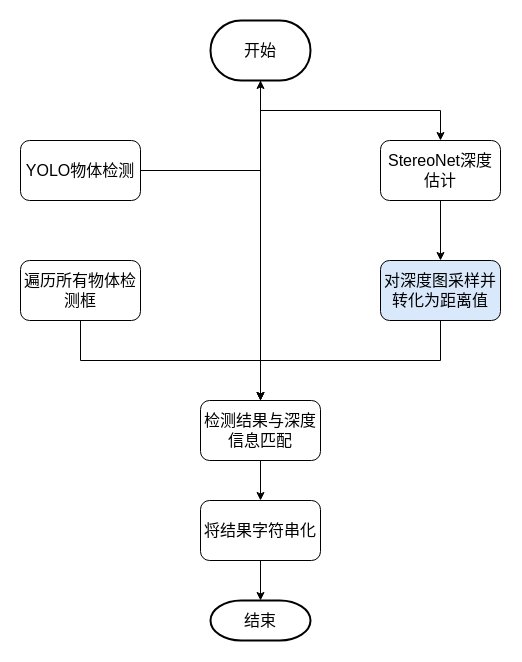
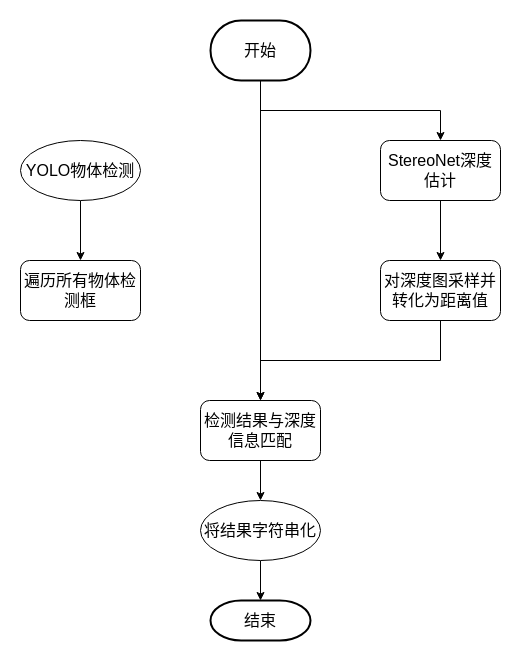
- <mxCell id="7" value="YOLO物体检测" style="rounded=1;whiteSpace=wrap;html=1;fontSize=16;" vertex="1" parent="1"><mxGeometry x="20" y="140" width="120" height="60" as="geometry" /></mxCell>
+ <mxCell id="7" value="YOLO物体检测" style="ellipse;whiteSpace=wrap;html=1;fontSize=16;" vertex="1" parent="1"><mxGeometry x="20" y="140" width="120" height="60" as="geometry" /></mxCell>
- <mxCell id="6" style="edgeStyle=orthogonalEdgeStyle;rounded=0;orthogonalLoop=1;jettySize=auto;html=1;fontSize=16;" edge="1" parent="1" source="7" target="4"><mxGeometry relative="1" as="geometry" /></mxCell>
+ <mxCell id="6" style="edgeStyle=orthogonalEdgeStyle;rounded=0;orthogonalLoop=1;jettySize=auto;html=1;entryX=0.5;entryY=0;entryDx=0;entryDy=0;fontSize=16;" edge="1" parent="1" source="7" target="11"><mxGeometry relative="1" as="geometry" /></mxCell>
- <mxCell id="13" value="对深度图采样并转化为距离值" style="rounded=1;whiteSpace=wrap;html=1;fontSize=16;fillColor=#dae8fc;" vertex="1" parent="1"><mxGeometry x="380" y="260" width="120" height="60" as="geometry" /></mxCell>
+ <mxCell id="13" value="对深度图采样并转化为距离值" style="rounded=1;whiteSpace=wrap;html=1;fontSize=16;" vertex="1" parent="1"><mxGeometry x="380" y="260" width="120" height="60" as="geometry" /></mxCell>
- <mxCell id="10" style="edgeStyle=orthogonalEdgeStyle;rounded=0;orthogonalLoop=1;jettySize=auto;html=1;entryX=0.5;entryY=0;entryDx=0;entryDy=0;fontSize=16;" edge="1" parent="1" source="11" target="15"><mxGeometry relative="1" as="geometry"><Array as="points"><mxPoint x="80" y="360" /><mxPoint x="260" y="360" /></Array></mxGeometry></mxCell>
- <mxCell id="17" value="将结果字符串化" style="rounded=1;whiteSpace=wrap;html=1;fontSize=16;" vertex="1" parent="1"><mxGeometry x="200" y="500" width="120" height="60" as="geometry" /></mxCell>
+ <mxCell id="17" value="将结果字符串化" style="ellipse;whiteSpace=wrap;html=1;fontSize=16;" vertex="1" parent="1"><mxGeometry x="200" y="500" width="120" height="60" as="geometry" /></mxCell>
